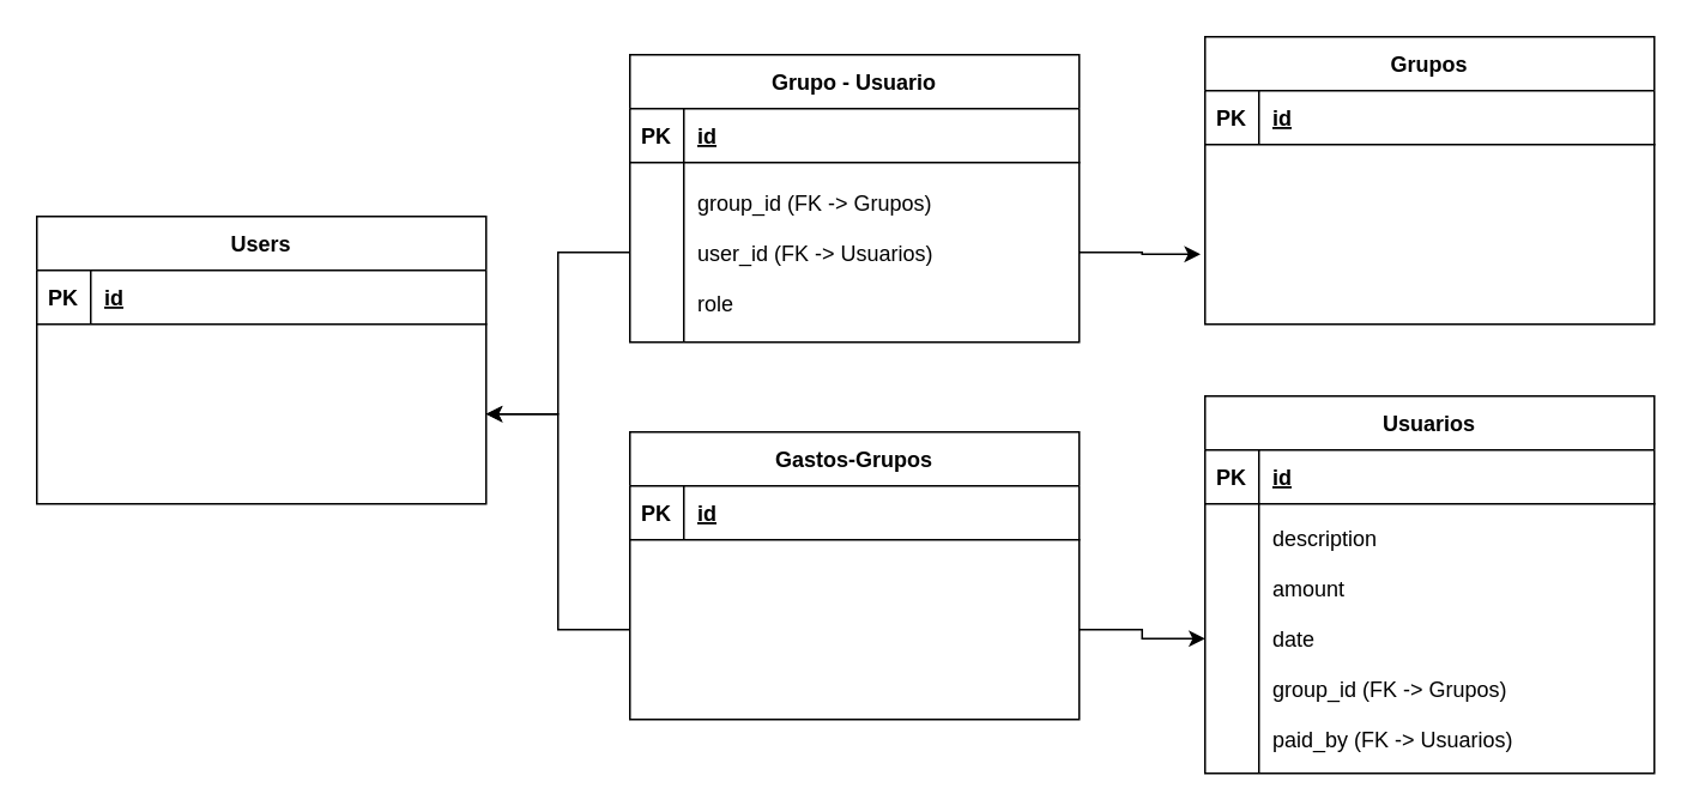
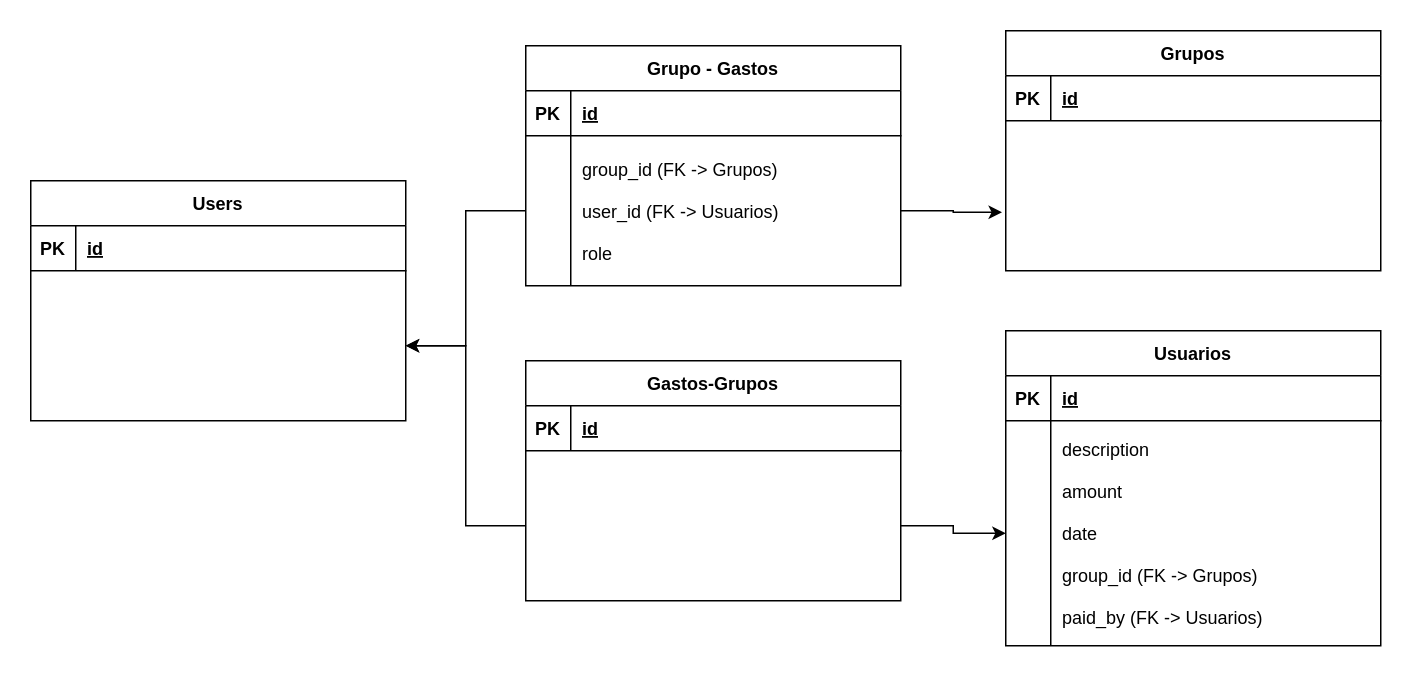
- <mxCell id="21" value="Grupo - Usuario" style="shape=table;startSize=30;container=1;collapsible=1;childLayout=tableLayout;fixedRows=1;rowLines=0;fontStyle=1;align=center;resizeLast=1;fontColor=default;" vertex="1" parent="1"><mxGeometry x="350" y="30" width="250" height="160.0" as="geometry" /></mxCell>
+ <mxCell id="21" value="Grupo - Gastos" style="shape=table;startSize=30;container=1;collapsible=1;childLayout=tableLayout;fixedRows=1;rowLines=0;fontStyle=1;align=center;resizeLast=1;fontColor=default;" vertex="1" parent="1"><mxGeometry x="350" y="30" width="250" height="160.0" as="geometry" /></mxCell>
